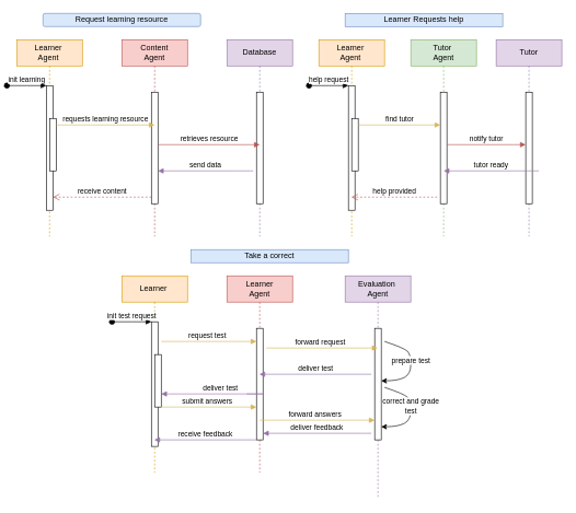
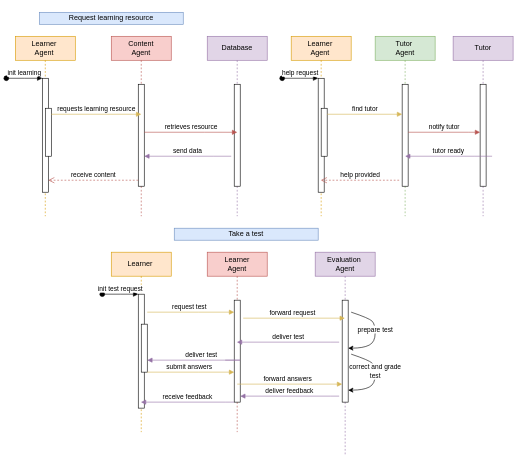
- <mxCell id="14" value="Request learning resource" style="whiteSpace=wrap;html=1;fillColor=#dae8fc;strokeColor=#6c8ebf;rounded=1;" vertex="1" parent="1"><mxGeometry x="60" width="240" height="20" as="geometry" y="20" /></mxCell>
+ <mxCell id="14" value="Request learning resource" style="rounded=0;whiteSpace=wrap;html=1;fillColor=#dae8fc;strokeColor=#6c8ebf;" vertex="1" parent="1"><mxGeometry x="60" width="240" height="20" as="geometry" y="20" /></mxCell>
- <mxCell id="15" value="Learner Requests help" style="rounded=0;whiteSpace=wrap;html=1;fillColor=#dae8fc;strokeColor=#6c8ebf;" vertex="1" parent="1"><mxGeometry x="520" width="240" height="20" as="geometry" y="20" /></mxCell>
- <mxCell id="28" value="Take a correct" style="rounded=0;whiteSpace=wrap;html=1;fillColor=#dae8fc;strokeColor=#6c8ebf;" vertex="1" parent="1"><mxGeometry x="285" y="380" width="240" height="20" as="geometry" /></mxCell>
+ <mxCell id="28" value="Take a test" style="rounded=0;whiteSpace=wrap;html=1;fillColor=#dae8fc;strokeColor=#6c8ebf;" vertex="1" parent="1"><mxGeometry x="285" y="380" width="240" height="20" as="geometry" /></mxCell>
